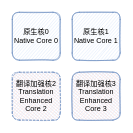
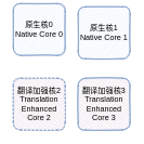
- <mxCell id="4" value="原生核0&lt;br&gt;Native Core 0" style="rounded=1;whiteSpace=wrap;html=1;fillColor=#dae8fc;strokeColor=#6c8ebf;sketch=1;" parent="1" vertex="1"><mxGeometry x="20" y="20" width="80" height="80" as="geometry" /></mxCell>
+ <mxCell id="4" value="原生核0&lt;br&gt;Native Core 0" style="rounded=1;whiteSpace=wrap;html=1;fillColor=#dae8fc;strokeColor=#6c8ebf;sketch=1;" parent="1" vertex="1"><mxGeometry x="20" y="5" width="80" height="80" as="geometry" /></mxCell>
- <mxCell id="5" value="原生核1&lt;br&gt;Native Core 1" style="rounded=1;whiteSpace=wrap;html=1;fillColor=#dae8fc;strokeColor=#6c8ebf;sketch=1;" parent="1" vertex="1"><mxGeometry x="120" y="20" width="80" height="80" as="geometry" /></mxCell>
+ <mxCell id="5" value="原生核1&lt;br&gt;Native Core 1" style="rounded=1;whiteSpace=wrap;html=1;fillColor=#dae8fc;strokeColor=#6c8ebf;sketch=1;" parent="1" vertex="1"><mxGeometry x="120" y="10" width="80" height="80" as="geometry" /></mxCell>
